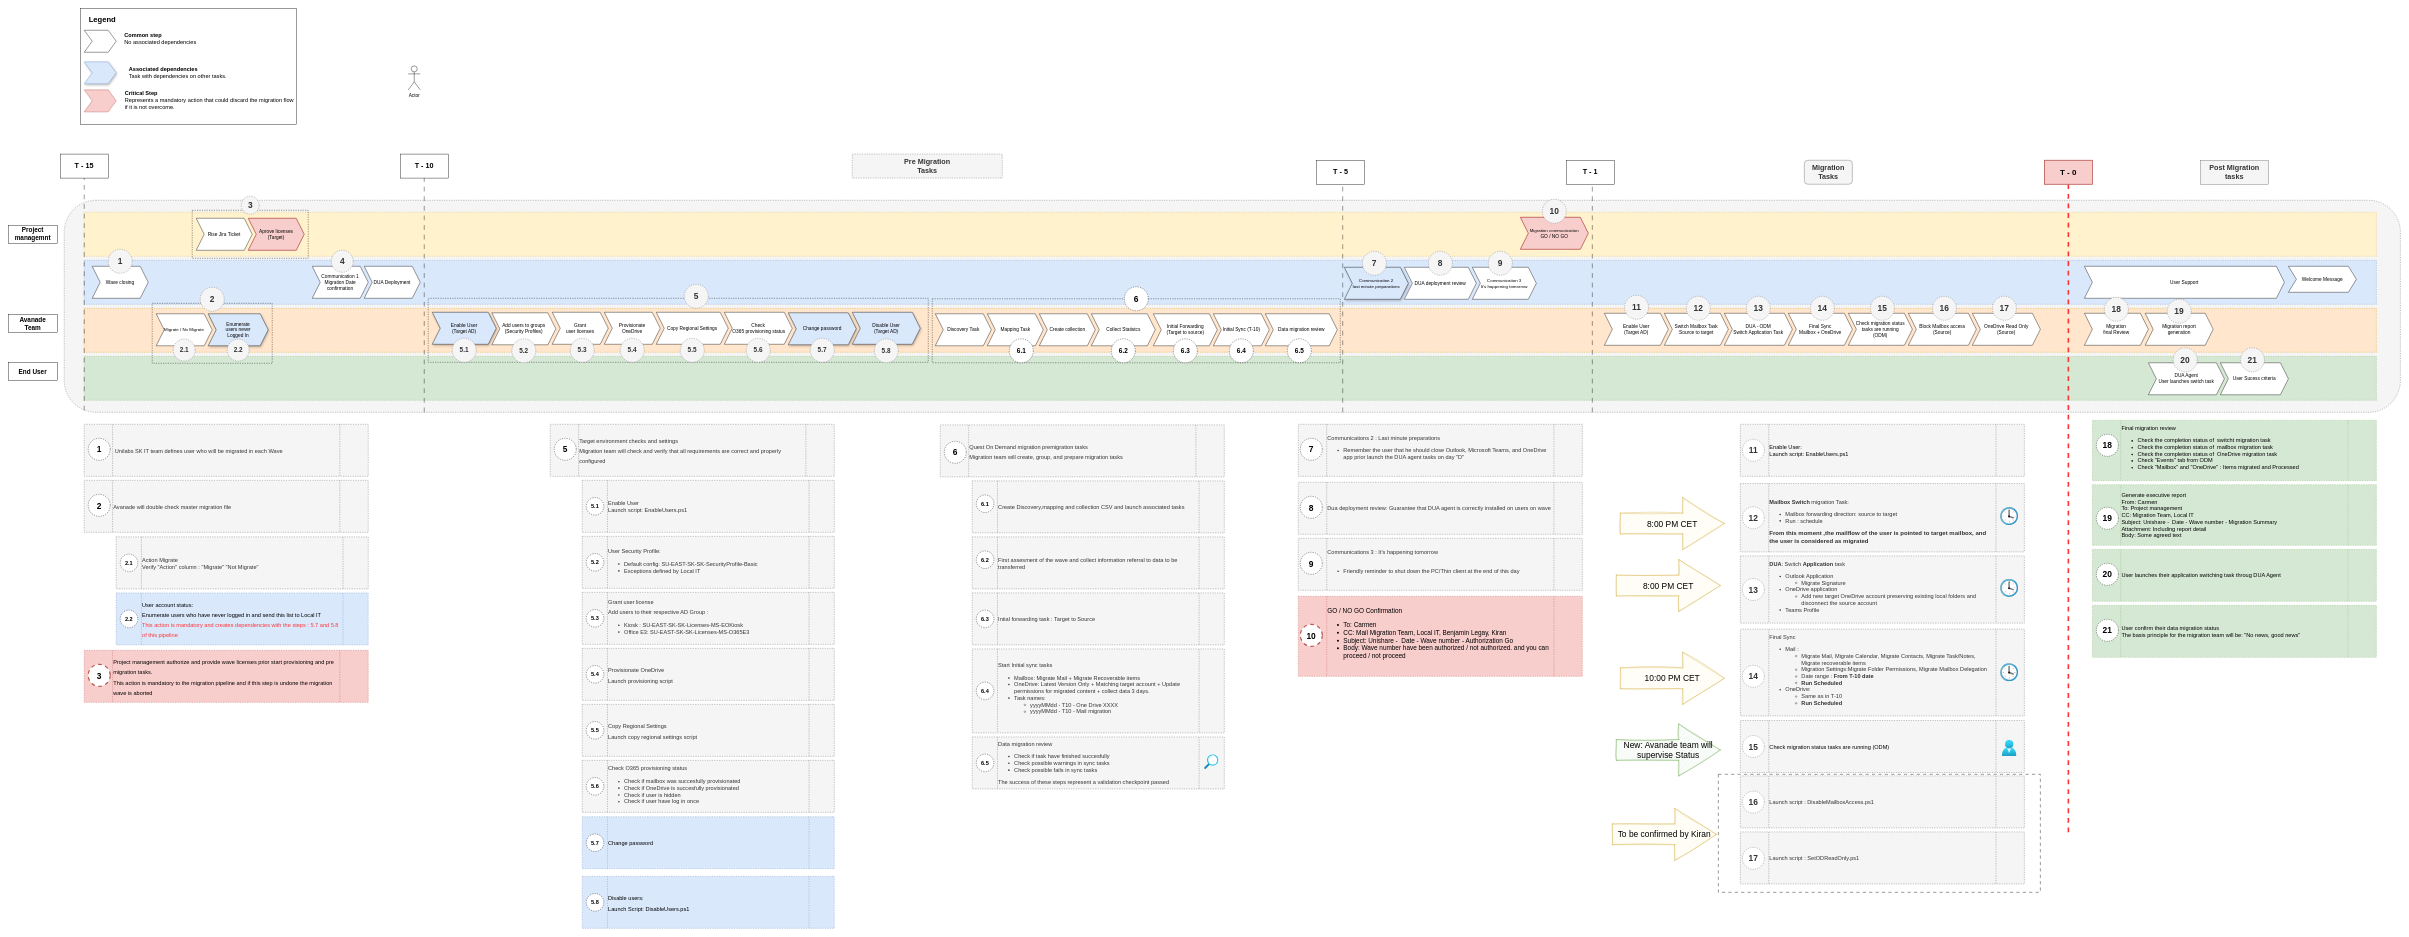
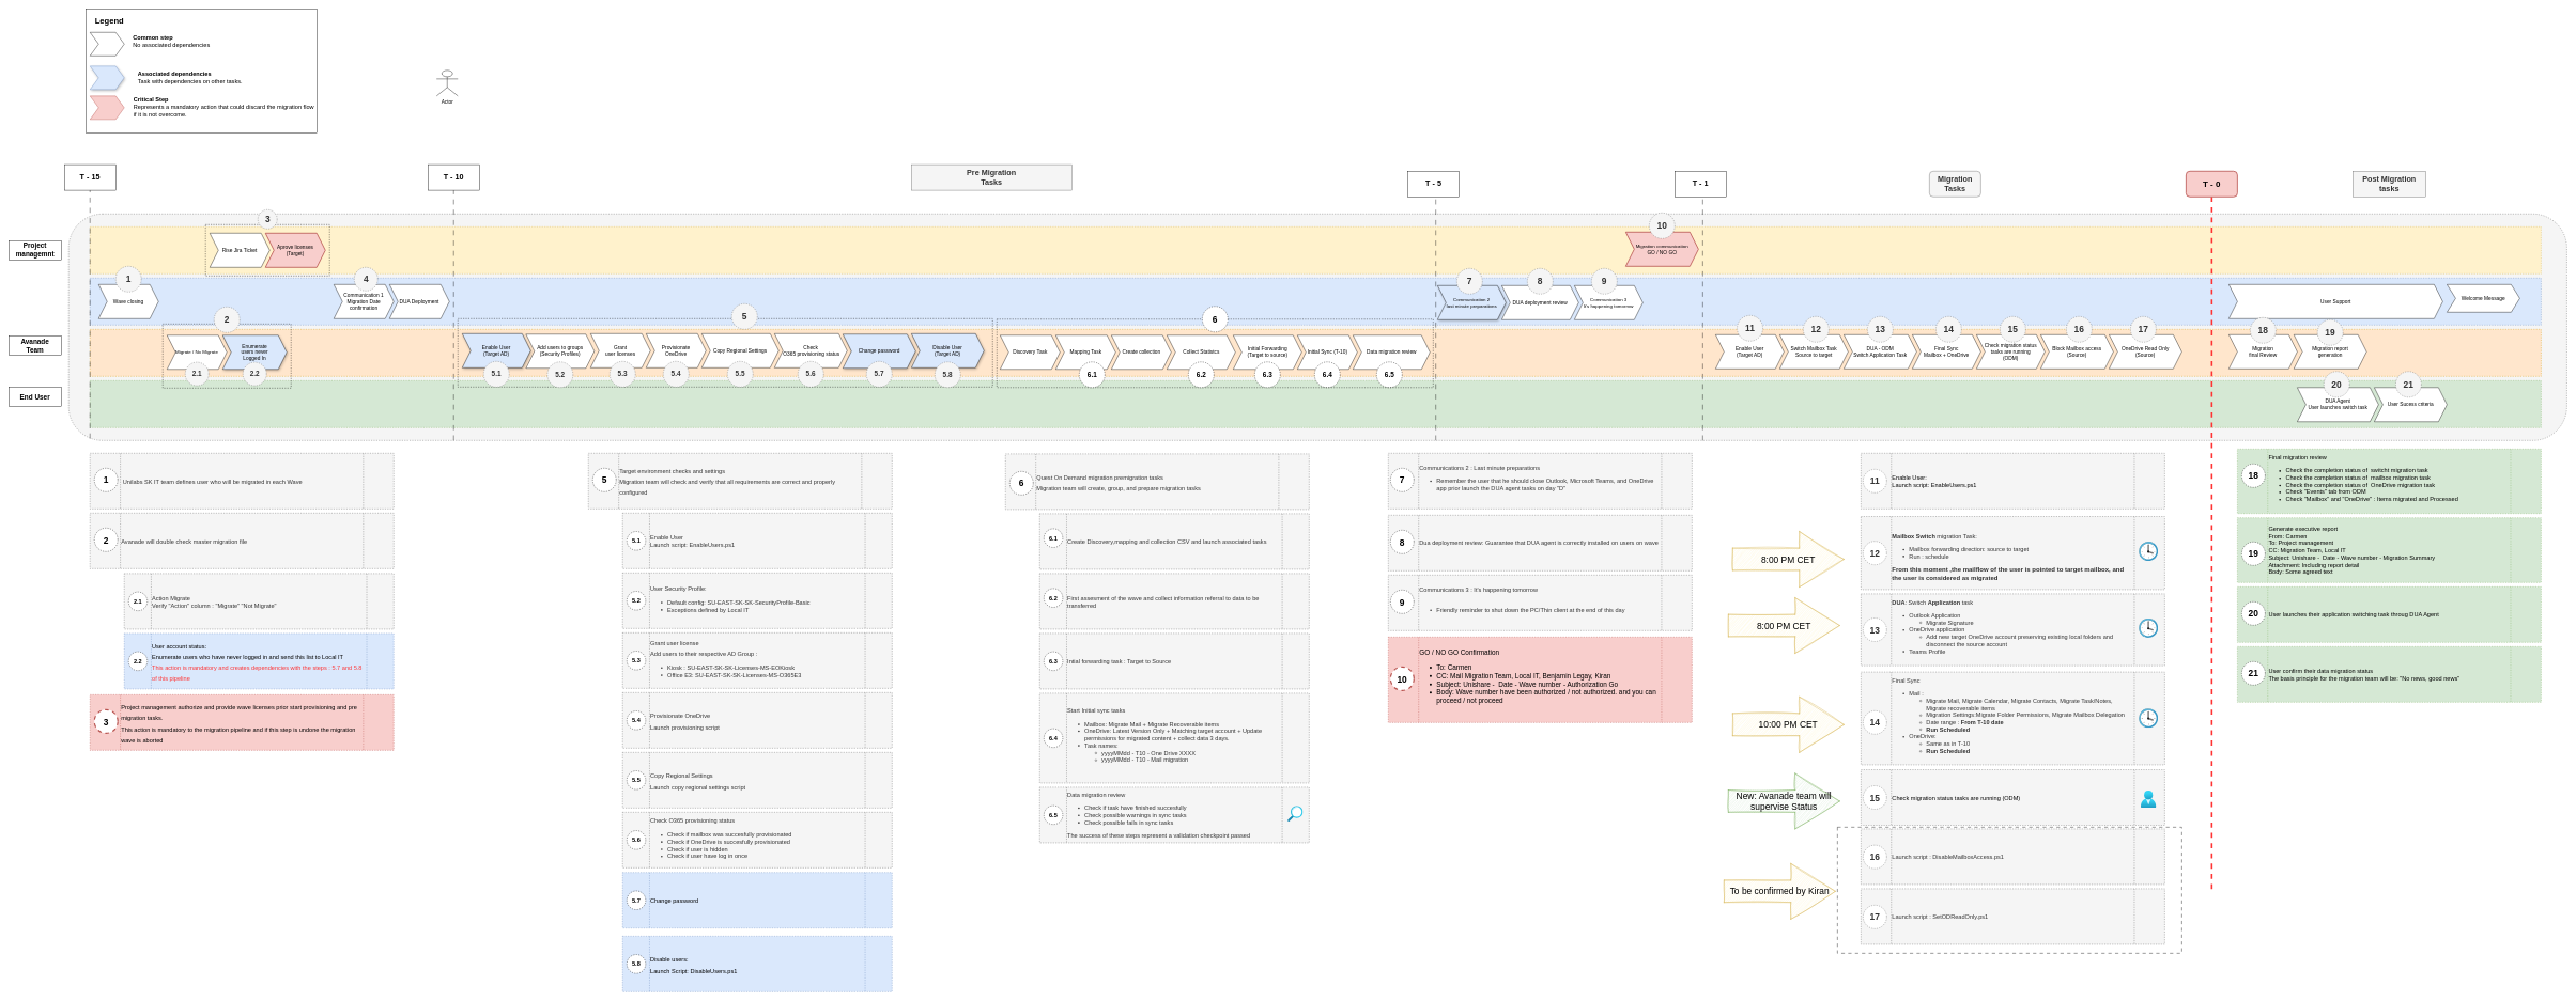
- <mxCell id="198" value="Actor" style="shape=umlActor;verticalLabelPosition=bottom;verticalAlign=top;html=1;outlineConnect=0;" vertex="1" parent="1"><mxGeometry x="1020" y="164" width="30" height="60" as="geometry" /></mxCell>
+ <mxCell id="198" value="Actor" style="shape=umlActor;verticalLabelPosition=bottom;verticalAlign=top;html=1;outlineConnect=0;" vertex="1" parent="1"><mxGeometry x="1020" y="164" width="50" height="60" as="geometry" /></mxCell>
- <mxCell id="107" value="&lt;b&gt;Pre Migration&lt;br&gt;Tasks&lt;br&gt;&lt;/b&gt;" style="rounded=0;whiteSpace=wrap;html=1;fontSize=18;fillColor=#f5f5f5;strokeColor=#666666;fontColor=#333333;flipH=1;dashed=1;" parent="1" vertex="1"><mxGeometry x="2130" y="384.5" width="375" height="60" as="geometry" /></mxCell>
+ <mxCell id="107" value="&lt;b&gt;Pre Migration&lt;br&gt;Tasks&lt;br&gt;&lt;/b&gt;" style="rounded=0;whiteSpace=wrap;html=1;fontSize=18;fillColor=#f5f5f5;strokeColor=#666666;fontColor=#333333;flipH=1;" parent="1" vertex="1"><mxGeometry x="2130" y="384.5" width="375" height="60" as="geometry" /></mxCell>
- <mxCell id="105" value="&lt;span style=&quot;font-size: 20px;&quot;&gt;T - 0&lt;/span&gt;" style="rounded=0;whiteSpace=wrap;html=1;fontSize=20;fillColor=#f8cecc;strokeColor=#b85450;strokeWidth=2;fontStyle=1" parent="1" vertex="1"><mxGeometry x="5110" y="400" width="120" height="60" as="geometry" /></mxCell>
+ <mxCell id="105" value="&lt;span style=&quot;font-size: 20px;&quot;&gt;T - 0&lt;/span&gt;" style="whiteSpace=wrap;html=1;fontSize=20;fillColor=#f8cecc;strokeColor=#b85450;strokeWidth=2;fontStyle=1;rounded=1;" parent="1" vertex="1"><mxGeometry x="5110" y="400" width="120" height="60" as="geometry" /></mxCell>
